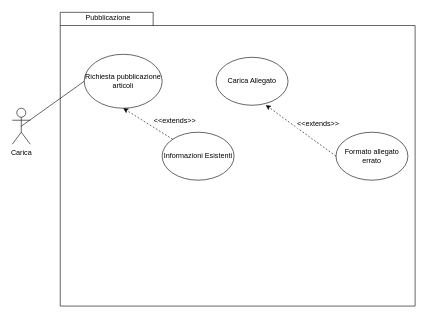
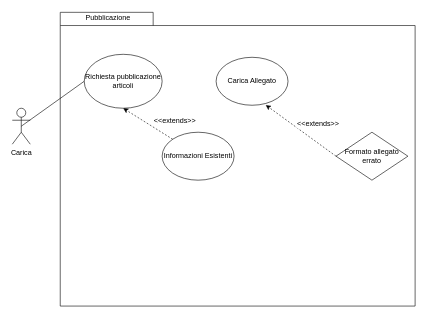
- <mxCell id="8" value="Formato allegato errato" style="ellipse;whiteSpace=wrap;html=1;" parent="1" vertex="1"><mxGeometry x="560" y="220" width="120" height="80" as="geometry" /></mxCell>
+ <mxCell id="8" value="Formato allegato errato" style="rhombus;whiteSpace=wrap;html=1;" parent="1" vertex="1"><mxGeometry x="560" y="220" width="120" height="80" as="geometry" /></mxCell>
